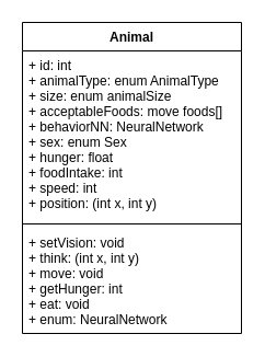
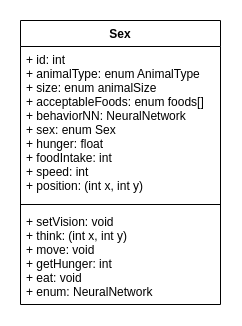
- <mxCell id="2" value="Animal" style="swimlane;fontStyle=1;align=center;verticalAlign=top;childLayout=stackLayout;horizontal=1;startSize=26;horizontalStack=0;resizeParent=1;resizeParentMax=0;resizeLast=0;collapsible=1;marginBottom=0;" vertex="1" parent="1"><mxGeometry x="20" y="20" width="200" height="284" as="geometry" /></mxCell>
+ <mxCell id="2" value="Sex" style="swimlane;fontStyle=1;align=center;verticalAlign=top;childLayout=stackLayout;horizontal=1;startSize=26;horizontalStack=0;resizeParent=1;resizeParentMax=0;resizeLast=0;collapsible=1;marginBottom=0;" vertex="1" parent="1"><mxGeometry x="20" y="20" width="200" height="284" as="geometry" /></mxCell>
- <mxCell id="3" value="+ id: int&#10;+ animalType: enum AnimalType&#10;+ size: enum animalSize&#10;+ acceptableFoods: move foods[]&#10;+ behaviorNN: NeuralNetwork&#10;+ sex: enum Sex&#10;+ hunger: float&#10;+ foodIntake: int&#10;+ speed: int&#10;+ position: (int x, int y)" style="text;strokeColor=none;fillColor=none;align=left;verticalAlign=top;spacingLeft=4;spacingRight=4;overflow=hidden;rotatable=0;points=[[0,0.5],[1,0.5]];portConstraint=eastwest;" vertex="1" parent="2"><mxGeometry y="26" width="200" height="154" as="geometry" /></mxCell>
+ <mxCell id="3" value="+ id: int&#10;+ animalType: enum AnimalType&#10;+ size: enum animalSize&#10;+ acceptableFoods: enum foods[]&#10;+ behaviorNN: NeuralNetwork&#10;+ sex: enum Sex&#10;+ hunger: float&#10;+ foodIntake: int&#10;+ speed: int&#10;+ position: (int x, int y)" style="text;strokeColor=none;fillColor=none;align=left;verticalAlign=top;spacingLeft=4;spacingRight=4;overflow=hidden;rotatable=0;points=[[0,0.5],[1,0.5]];portConstraint=eastwest;" vertex="1" parent="2"><mxGeometry y="26" width="200" height="154" as="geometry" /></mxCell>
